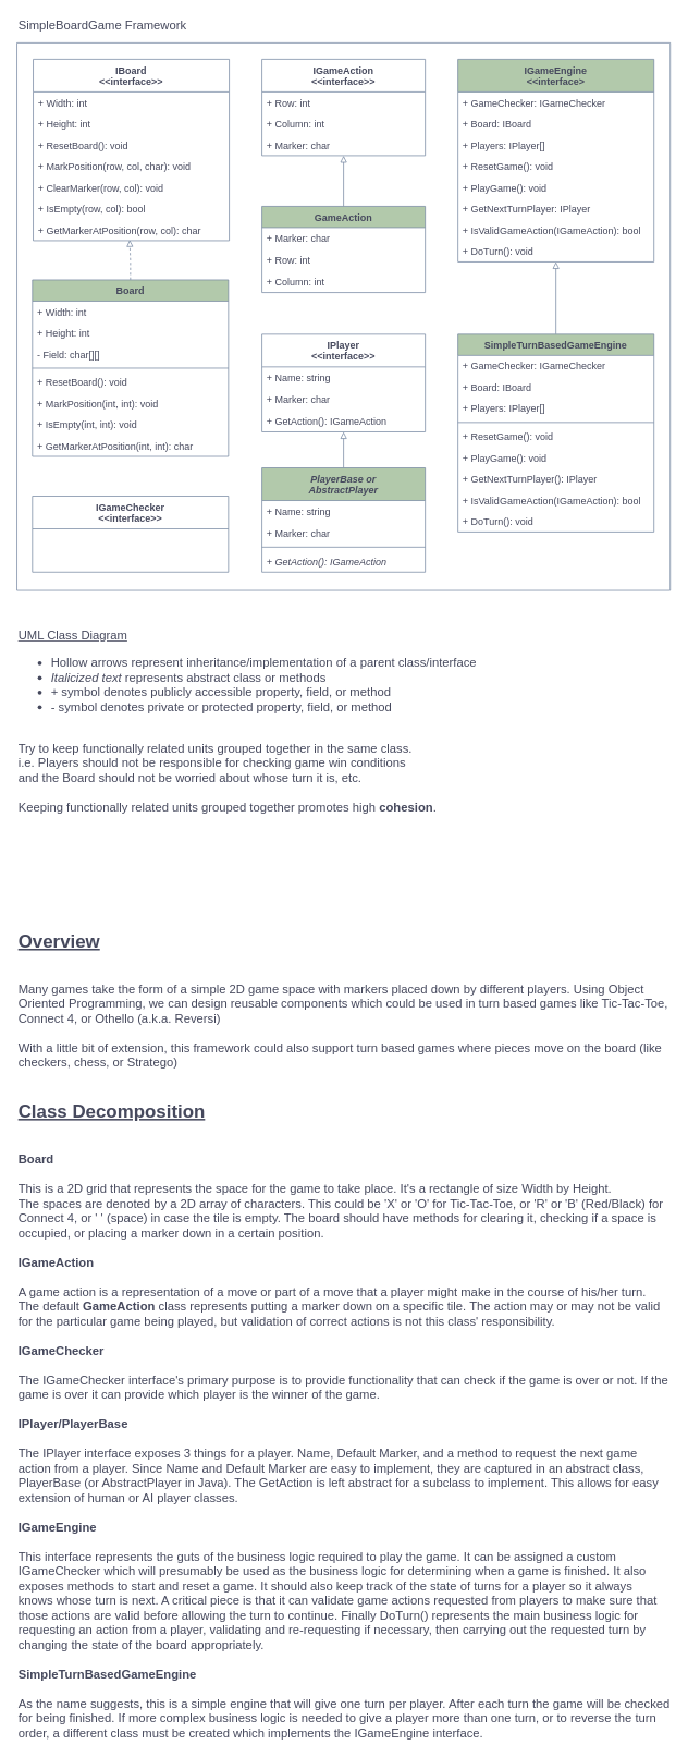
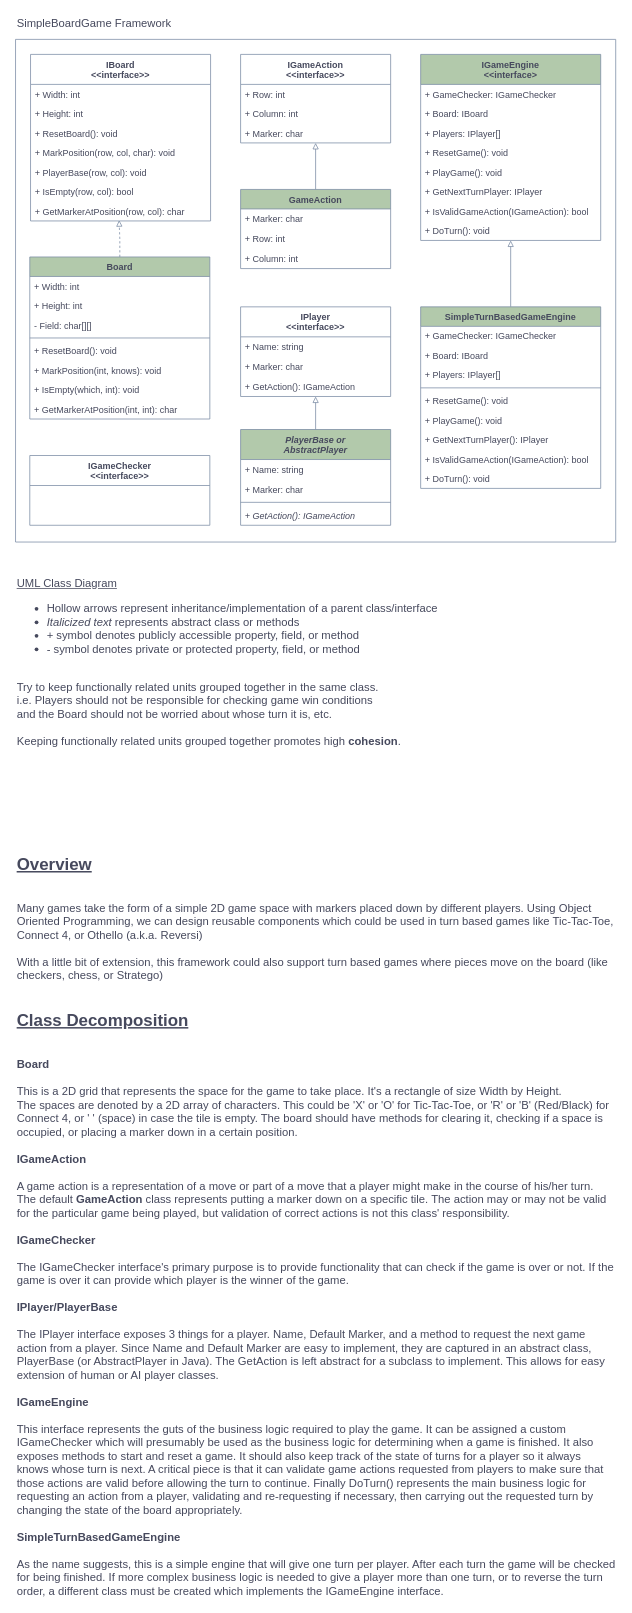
- <mxCell id="57" value="+ ClearMarker(row, col): void" style="text;strokeColor=none;fillColor=none;align=left;verticalAlign=top;spacingLeft=4;spacingRight=4;overflow=hidden;rotatable=0;points=[[0,0.5],[1,0.5]];portConstraint=eastwest;fontColor=#46495D;" parent="52" vertex="1"><mxGeometry y="144" width="240" height="26" as="geometry" /></mxCell>
+ <mxCell id="57" value="+ PlayerBase(row, col): void" style="text;strokeColor=none;fillColor=none;align=left;verticalAlign=top;spacingLeft=4;spacingRight=4;overflow=hidden;rotatable=0;points=[[0,0.5],[1,0.5]];portConstraint=eastwest;fontColor=#46495D;" parent="52" vertex="1"><mxGeometry y="144" width="240" height="26" as="geometry" /></mxCell>
- <mxCell id="67" value="+ MarkPosition(int, int): void" style="text;strokeColor=none;fillColor=none;align=left;verticalAlign=top;spacingLeft=4;spacingRight=4;overflow=hidden;rotatable=0;points=[[0,0.5],[1,0.5]];portConstraint=eastwest;fontColor=#46495D;" parent="61" vertex="1"><mxGeometry y="138" width="240" height="26" as="geometry" /></mxCell>
+ <mxCell id="67" value="+ MarkPosition(int, knows): void" style="text;strokeColor=none;fillColor=none;align=left;verticalAlign=top;spacingLeft=4;spacingRight=4;overflow=hidden;rotatable=0;points=[[0,0.5],[1,0.5]];portConstraint=eastwest;fontColor=#46495D;" parent="61" vertex="1"><mxGeometry y="138" width="240" height="26" as="geometry" /></mxCell>
- <mxCell id="68" value="+ IsEmpty(int, int): void" style="text;strokeColor=none;fillColor=none;align=left;verticalAlign=top;spacingLeft=4;spacingRight=4;overflow=hidden;rotatable=0;points=[[0,0.5],[1,0.5]];portConstraint=eastwest;fontColor=#46495D;" parent="61" vertex="1"><mxGeometry y="164" width="240" height="26" as="geometry" /></mxCell>
+ <mxCell id="68" value="+ IsEmpty(which, int): void" style="text;strokeColor=none;fillColor=none;align=left;verticalAlign=top;spacingLeft=4;spacingRight=4;overflow=hidden;rotatable=0;points=[[0,0.5],[1,0.5]];portConstraint=eastwest;fontColor=#46495D;" parent="61" vertex="1"><mxGeometry y="164" width="240" height="26" as="geometry" /></mxCell>
